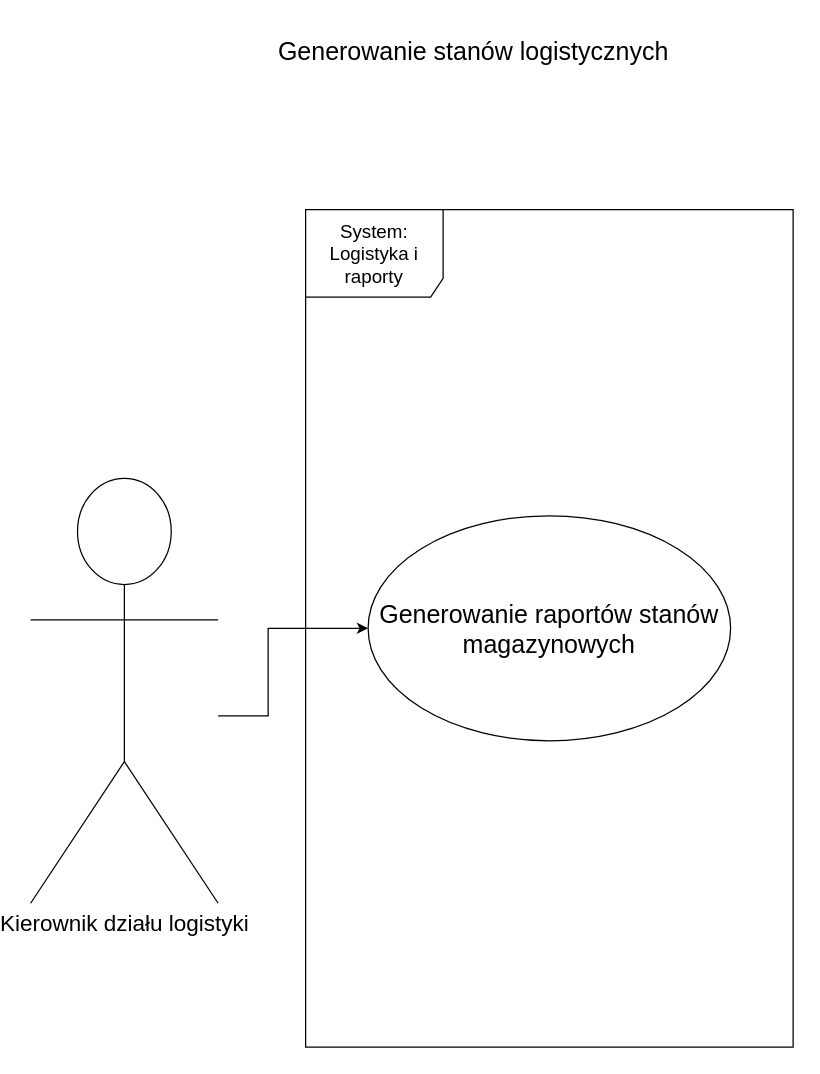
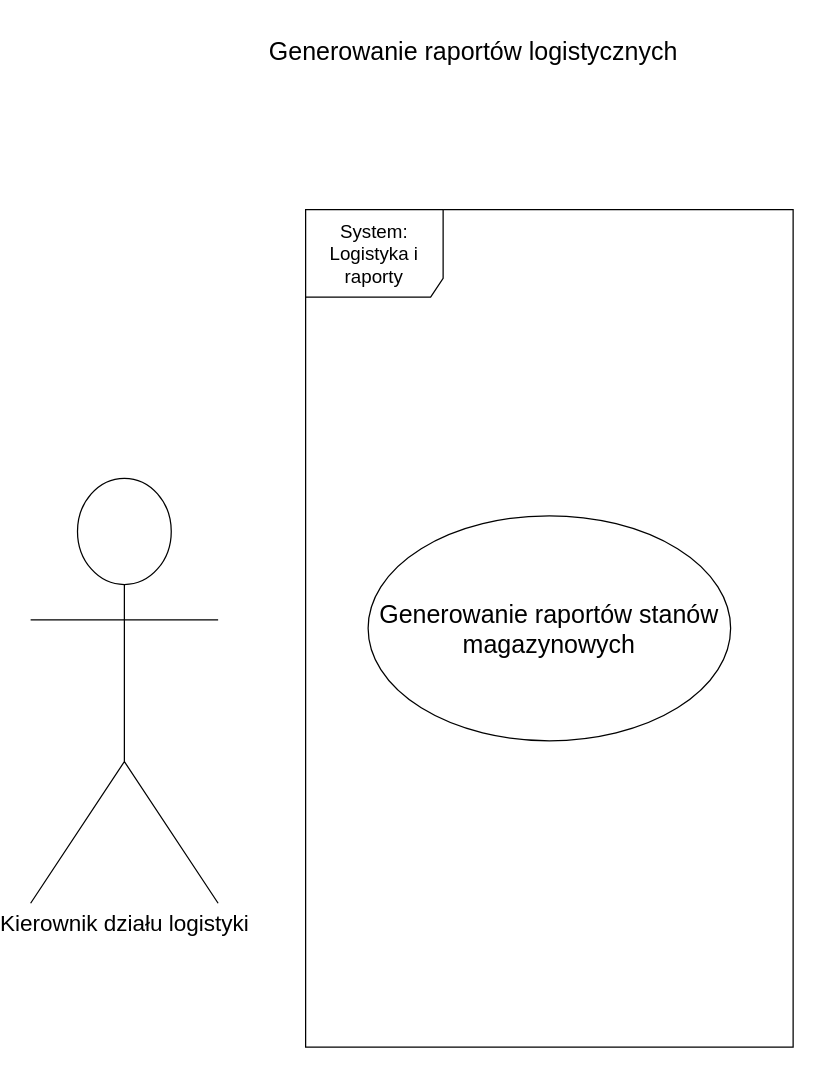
- <mxCell id="2" value="&lt;font style=&quot;font-size: 20px;&quot;&gt;Generowanie stanów logistycznych&lt;/font&gt;" style="text;html=1;align=center;verticalAlign=middle;resizable=0;points=[];autosize=1;strokeColor=none;fillColor=none;" parent="1" vertex="1"><mxGeometry x="199" y="20" width="350" height="40" as="geometry" /></mxCell>
+ <mxCell id="2" value="&lt;font style=&quot;font-size: 20px;&quot;&gt;Generowanie raportów logistycznych&lt;/font&gt;" style="text;html=1;align=center;verticalAlign=middle;resizable=0;points=[];autosize=1;strokeColor=none;fillColor=none;" parent="1" vertex="1"><mxGeometry x="199" y="20" width="350" height="40" as="geometry" /></mxCell>
- <mxCell id="3" style="edgeStyle=orthogonalEdgeStyle;rounded=0;orthogonalLoop=1;jettySize=auto;html=1;" parent="1" source="4" target="6" edge="1"><mxGeometry relative="1" as="geometry"><Array as="points"><mxPoint x="210" y="572" /><mxPoint x="210" y="502" /></Array></mxGeometry></mxCell>
